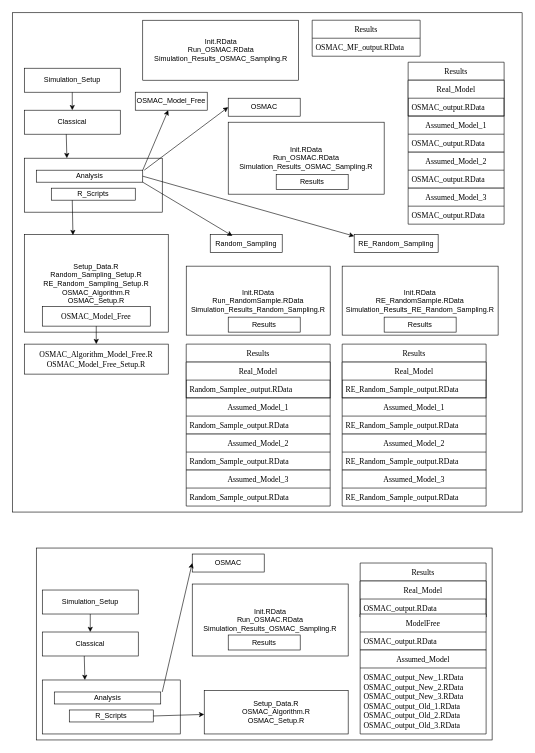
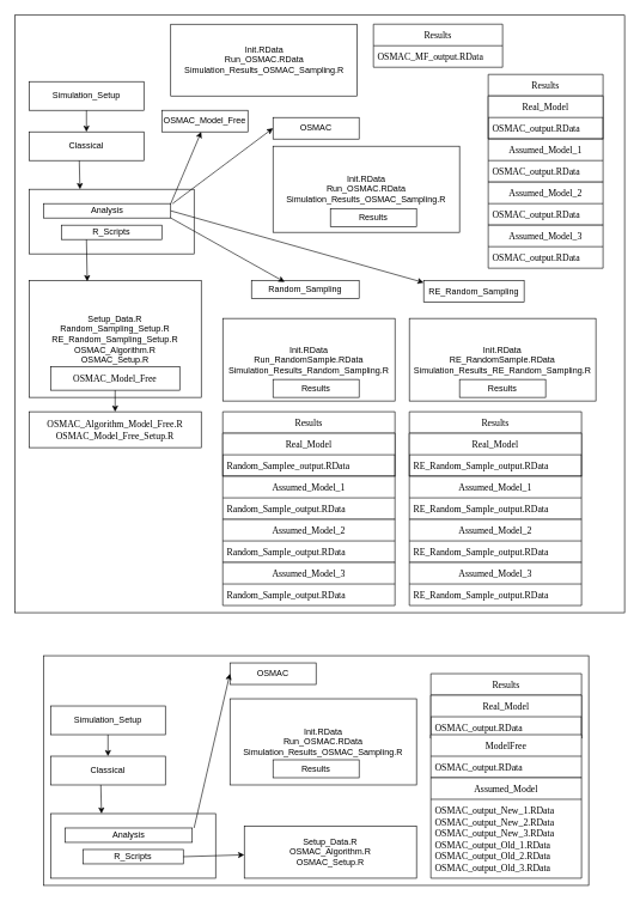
- <mxCell id="12" value="Random_Sampling" style="rounded=0;whiteSpace=wrap;html=1;" parent="1" vertex="1"><mxGeometry x="350" y="390.5" width="120" height="30" as="geometry" /></mxCell>
+ <mxCell id="12" value="Random_Sampling" style="rounded=0;whiteSpace=wrap;html=1;" parent="1" vertex="1"><mxGeometry x="350" y="390.5" width="150" height="25" as="geometry" /></mxCell>
